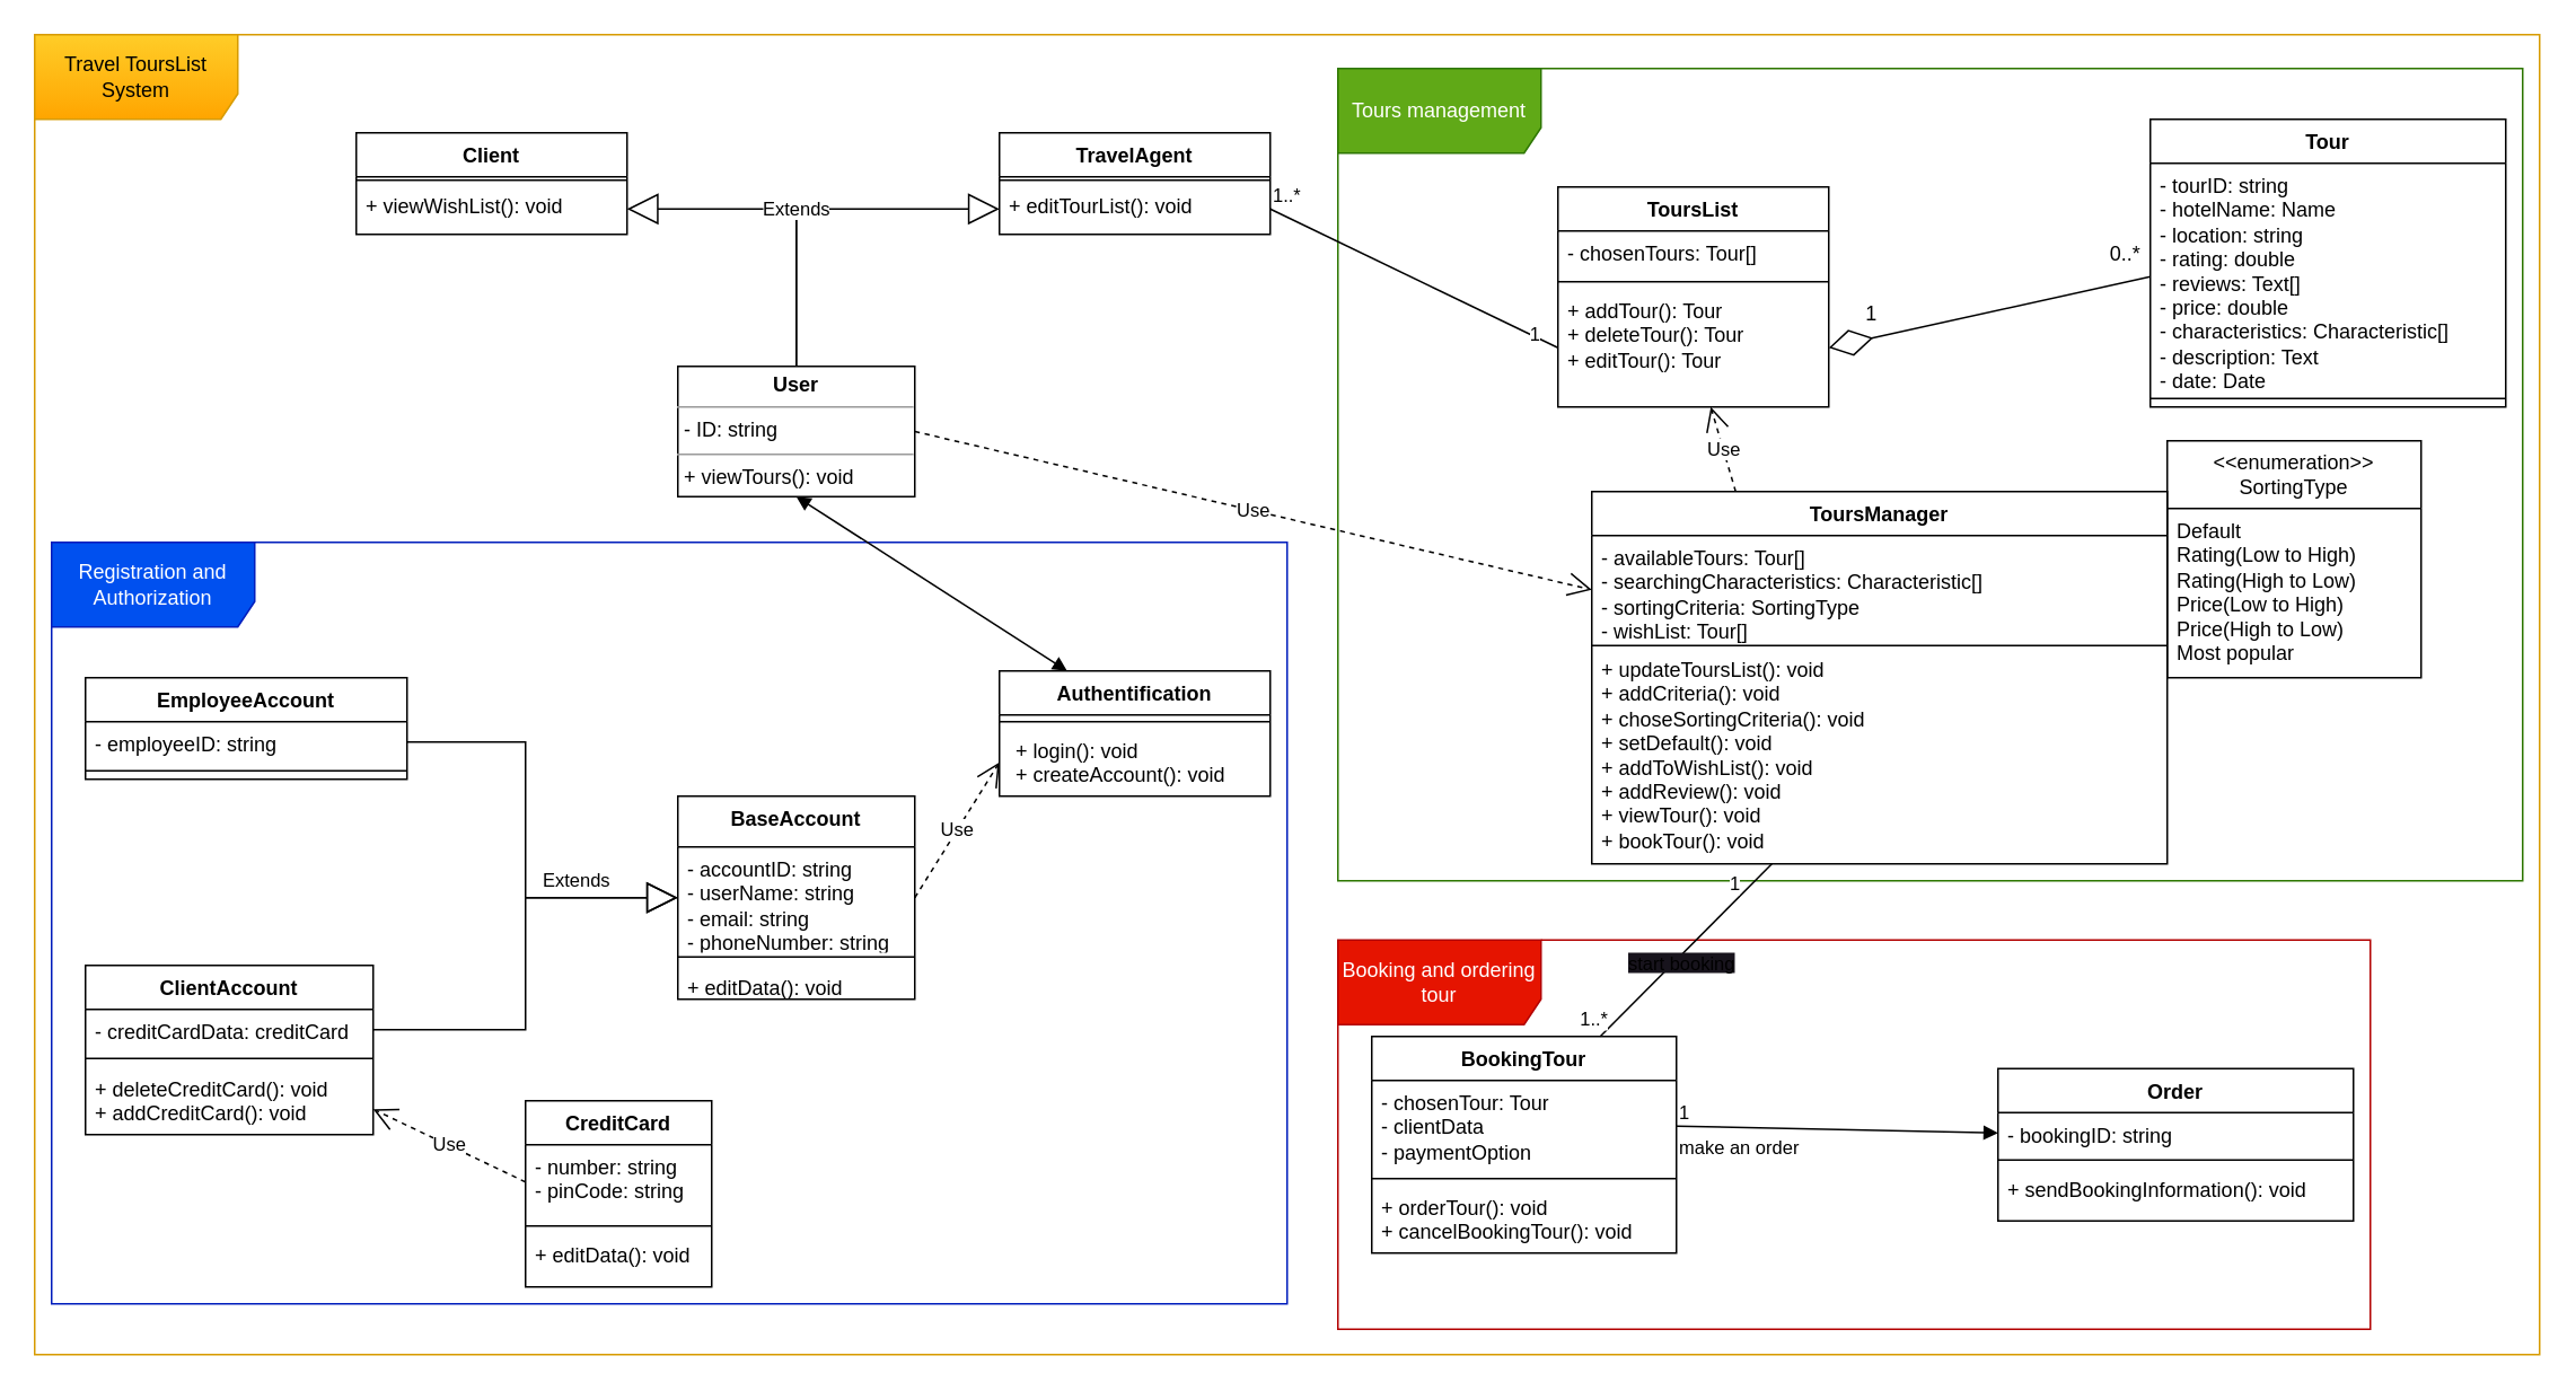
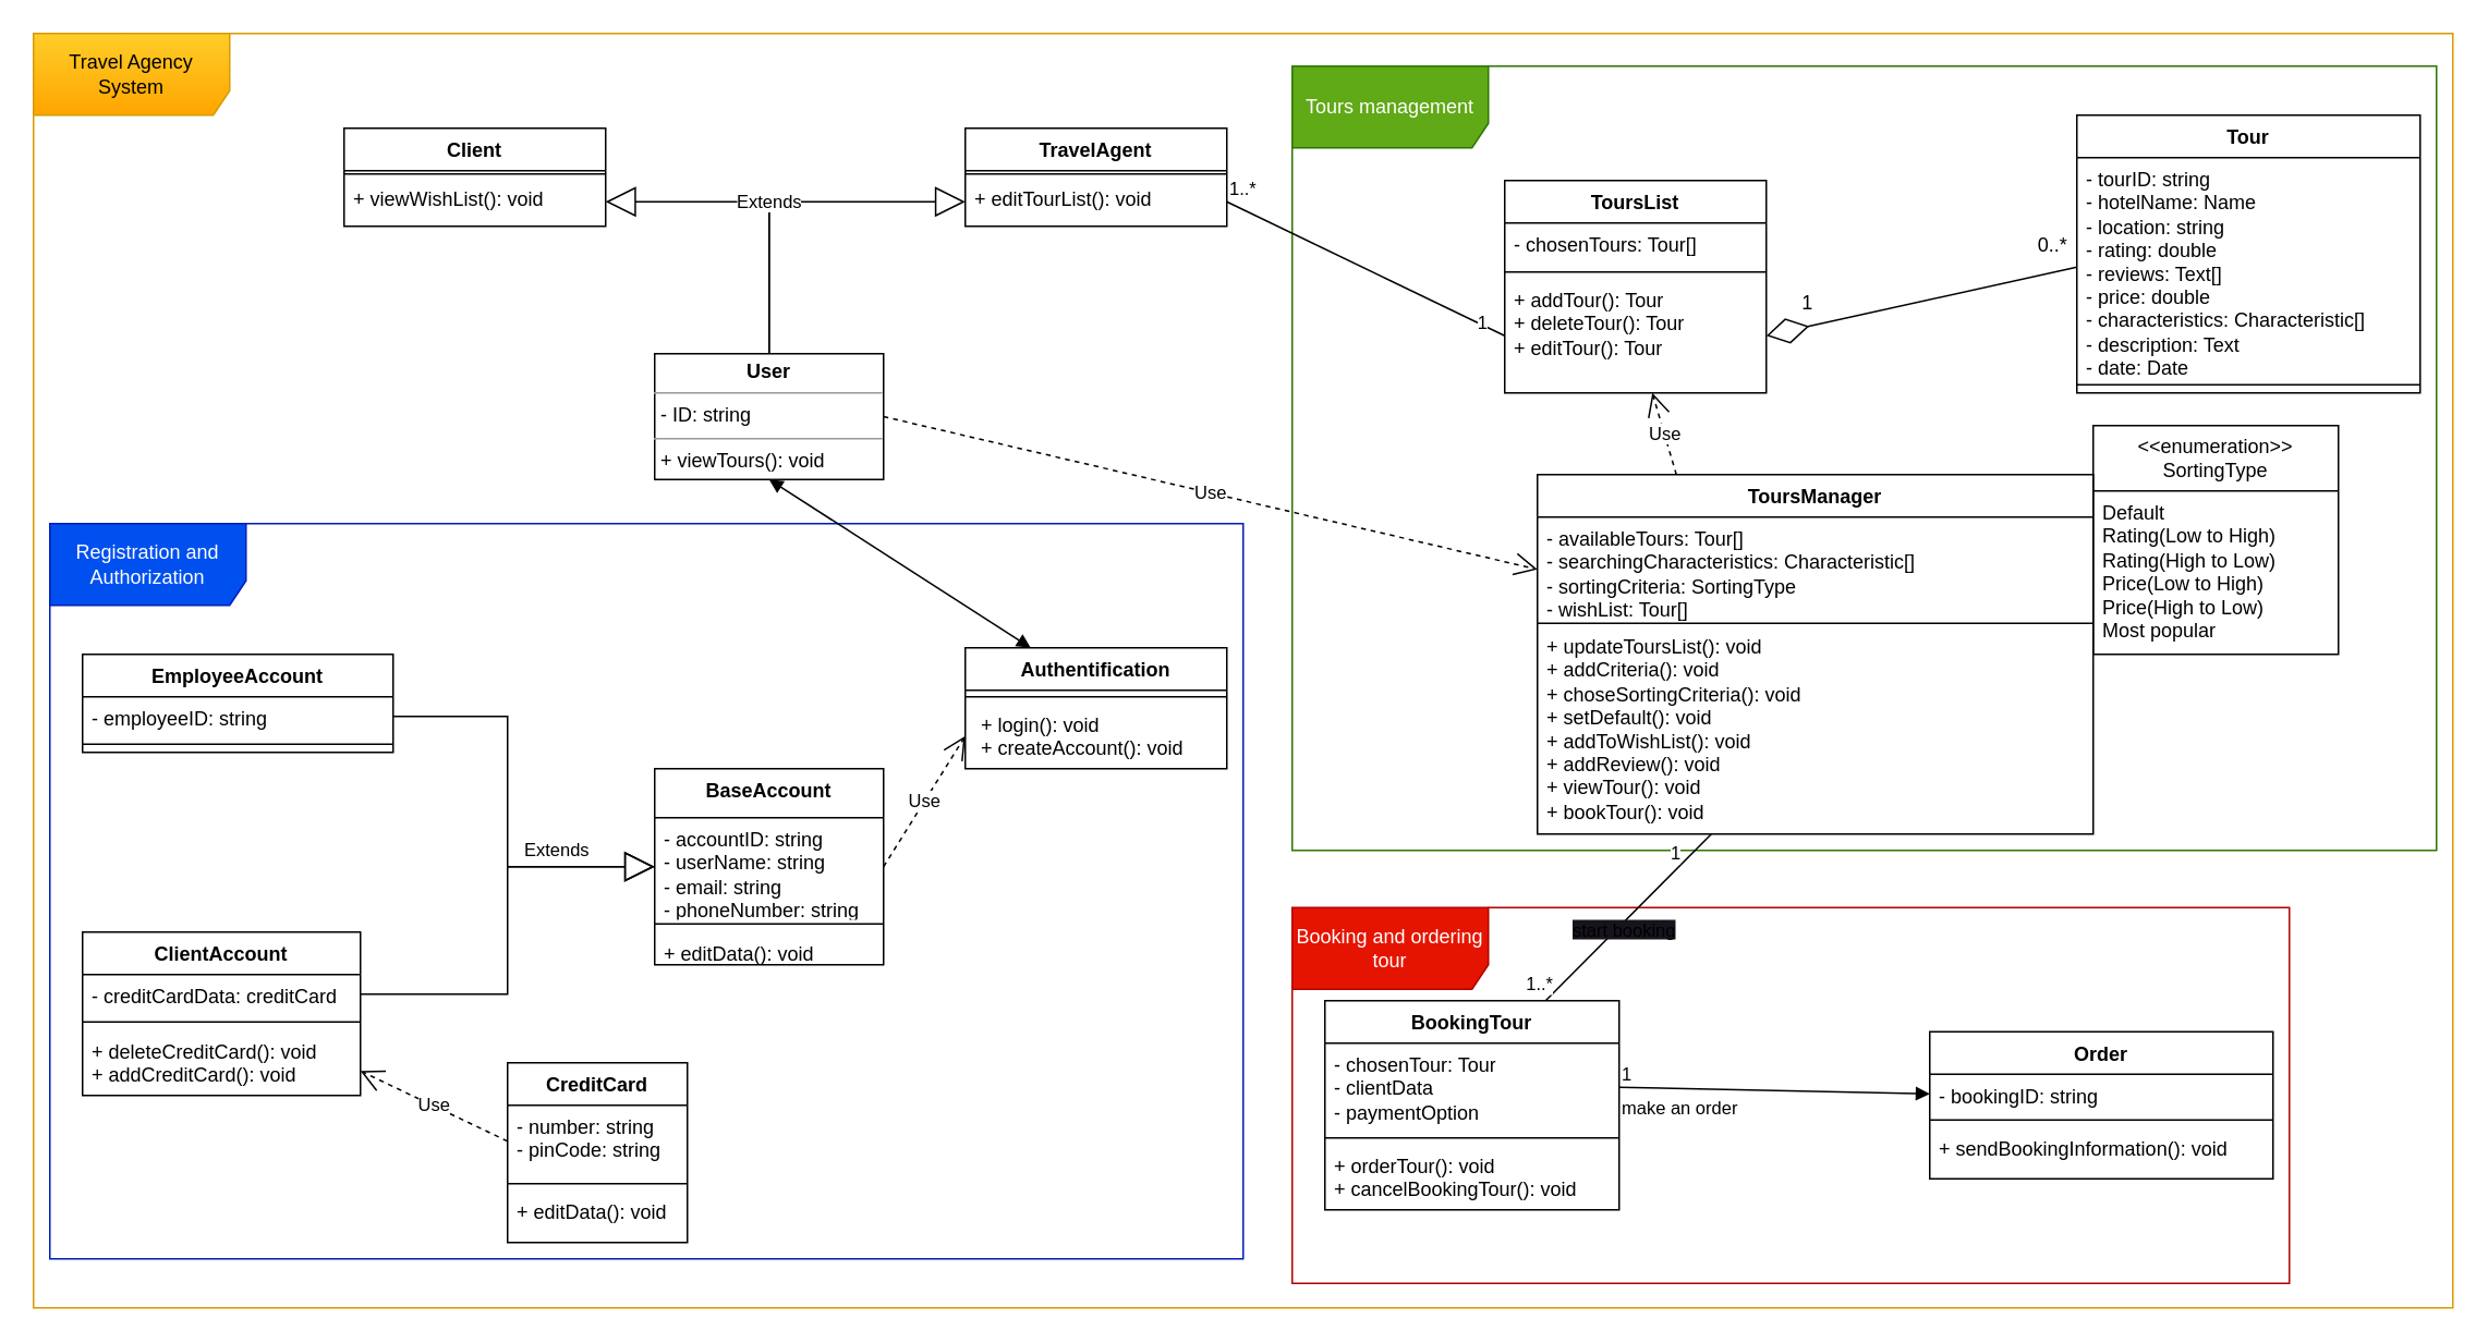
- <mxCell id="73" value="Travel ToursList System" style="shape=umlFrame;whiteSpace=wrap;html=1;pointerEvents=0;width=120;height=50;fillColor=#ffcd28;strokeColor=#d79b00;gradientColor=#ffa500;" vertex="1" parent="1"><mxGeometry x="20" y="20" width="1480" height="780" as="geometry" /></mxCell>
+ <mxCell id="73" value="Travel Agency System" style="shape=umlFrame;whiteSpace=wrap;html=1;pointerEvents=0;width=120;height=50;fillColor=#ffcd28;strokeColor=#d79b00;gradientColor=#ffa500;" vertex="1" parent="1"><mxGeometry x="20" y="20" width="1480" height="780" as="geometry" /></mxCell>
